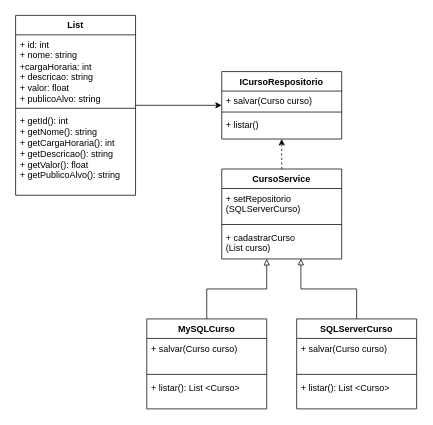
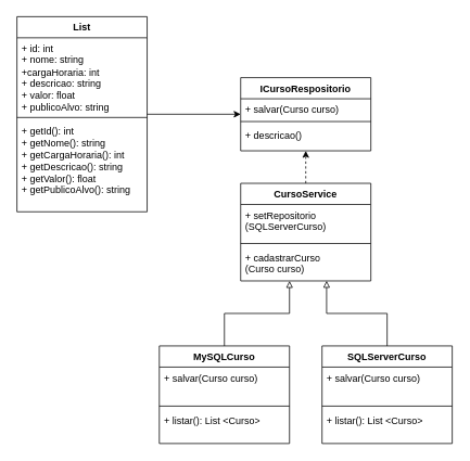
- <mxCell id="9" value="+ listar()" style="text;strokeColor=none;fillColor=none;align=left;verticalAlign=top;spacingLeft=4;spacingRight=4;overflow=hidden;rotatable=0;points=[[0,0.5],[1,0.5]];portConstraint=eastwest;whiteSpace=wrap;html=1;" vertex="1" parent="6"><mxGeometry y="58" width="160" height="32" as="geometry" /></mxCell>
+ <mxCell id="9" value="+ descricao()" style="text;strokeColor=none;fillColor=none;align=left;verticalAlign=top;spacingLeft=4;spacingRight=4;overflow=hidden;rotatable=0;points=[[0,0.5],[1,0.5]];portConstraint=eastwest;whiteSpace=wrap;html=1;" vertex="1" parent="6"><mxGeometry y="58" width="160" height="32" as="geometry" /></mxCell>
- <mxCell id="13" value="+ cadastrarCurso&lt;div&gt;(List curso)&lt;/div&gt;" style="text;strokeColor=none;fillColor=none;align=left;verticalAlign=top;spacingLeft=4;spacingRight=4;overflow=hidden;rotatable=0;points=[[0,0.5],[1,0.5]];portConstraint=eastwest;whiteSpace=wrap;html=1;" vertex="1" parent="10"><mxGeometry y="78" width="160" height="42" as="geometry" /></mxCell>
+ <mxCell id="13" value="+ cadastrarCurso&lt;div&gt;(Curso curso)&lt;/div&gt;" style="text;strokeColor=none;fillColor=none;align=left;verticalAlign=top;spacingLeft=4;spacingRight=4;overflow=hidden;rotatable=0;points=[[0,0.5],[1,0.5]];portConstraint=eastwest;whiteSpace=wrap;html=1;" vertex="1" parent="10"><mxGeometry y="78" width="160" height="42" as="geometry" /></mxCell>
